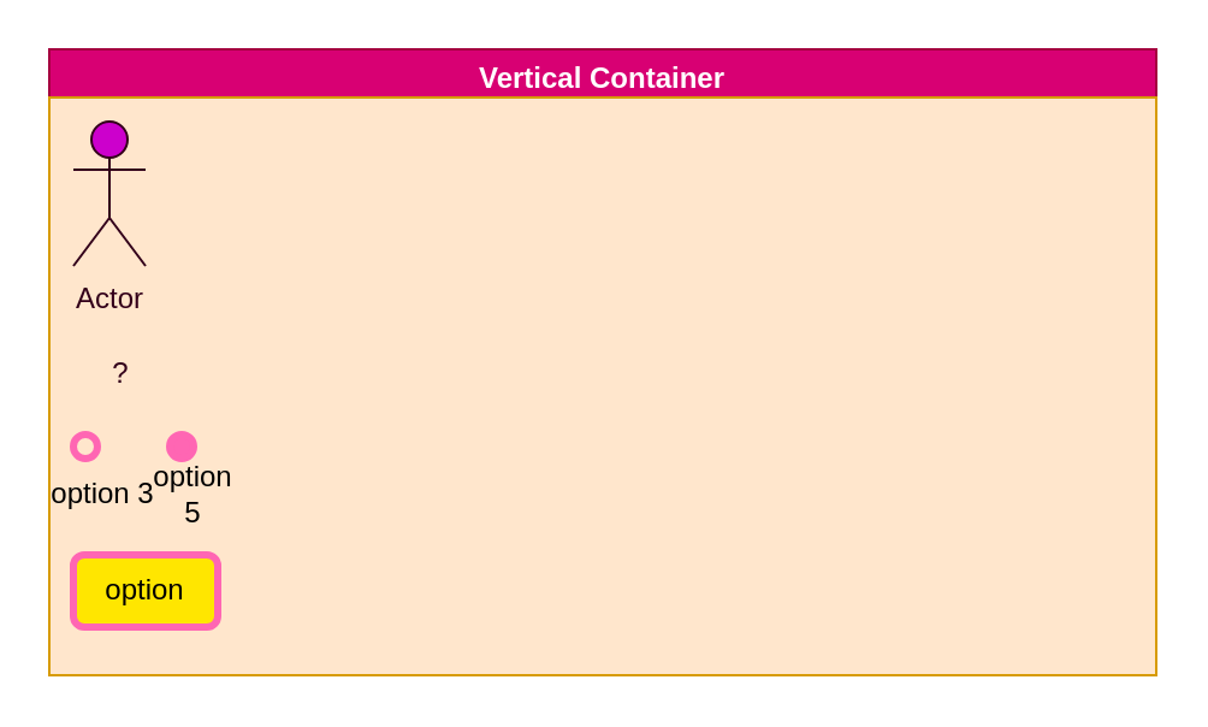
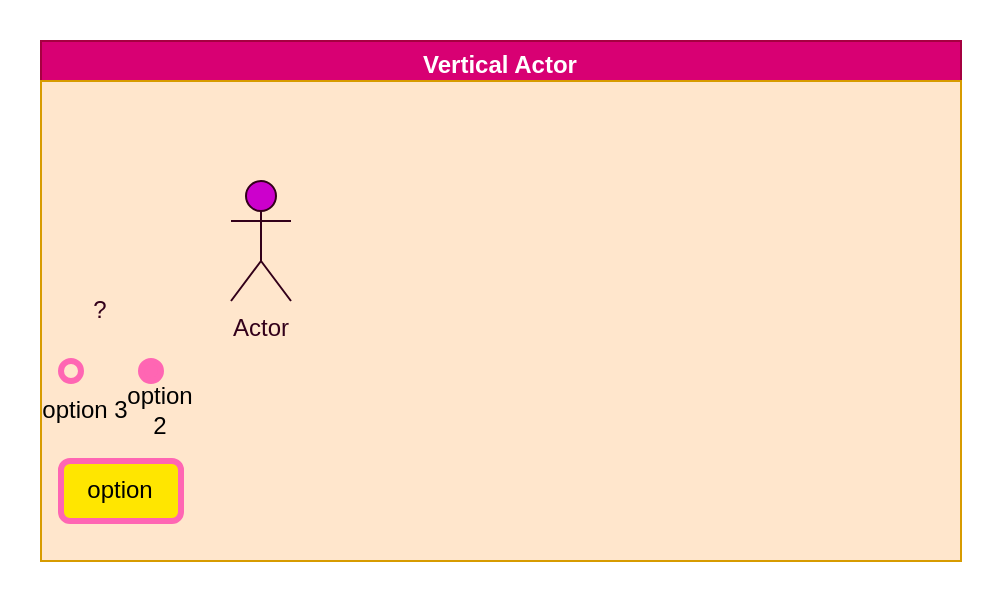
- <mxCell id="2" value="Vertical Container" style="swimlane;fillColor=#d80073;fontColor=#ffffff;strokeColor=#A50040;" parent="1" vertex="1"><mxGeometry x="20" y="20" width="460" height="240" as="geometry" /></mxCell>
+ <mxCell id="2" value="Vertical Actor" style="swimlane;fillColor=#d80073;fontColor=#ffffff;strokeColor=#A50040;" parent="1" vertex="1"><mxGeometry x="20" y="20" width="460" height="240" as="geometry" /></mxCell>
- <mxCell id="4" value="Actor" style="shape=umlActor;verticalLabelPosition=bottom;verticalAlign=top;html=1;outlineConnect=0;fillColor=#CC00CC;strokeColor=#33001A;fontColor=#33001A;" vertex="1" parent="1"><mxGeometry x="30" y="50" width="30" height="60" as="geometry" /></mxCell>
+ <mxCell id="4" value="Actor" style="shape=umlActor;verticalLabelPosition=bottom;verticalAlign=top;html=1;outlineConnect=0;fillColor=#CC00CC;strokeColor=#33001A;fontColor=#33001A;" vertex="1" parent="1"><mxGeometry x="115" y="90" width="30" height="60" as="geometry" /></mxCell>
- <mxCell id="8" value="option 5" style="text;html=1;strokeColor=none;fillColor=none;align=center;verticalAlign=middle;whiteSpace=wrap;rounded=0;fontColor=none;" vertex="1" parent="1"><mxGeometry x="60" y="190" width="40" height="30" as="geometry" /></mxCell>
+ <mxCell id="8" value="option 2" style="text;html=1;strokeColor=none;fillColor=none;align=center;verticalAlign=middle;whiteSpace=wrap;rounded=0;fontColor=none;" vertex="1" parent="1"><mxGeometry x="60" y="190" width="40" height="30" as="geometry" /></mxCell>
